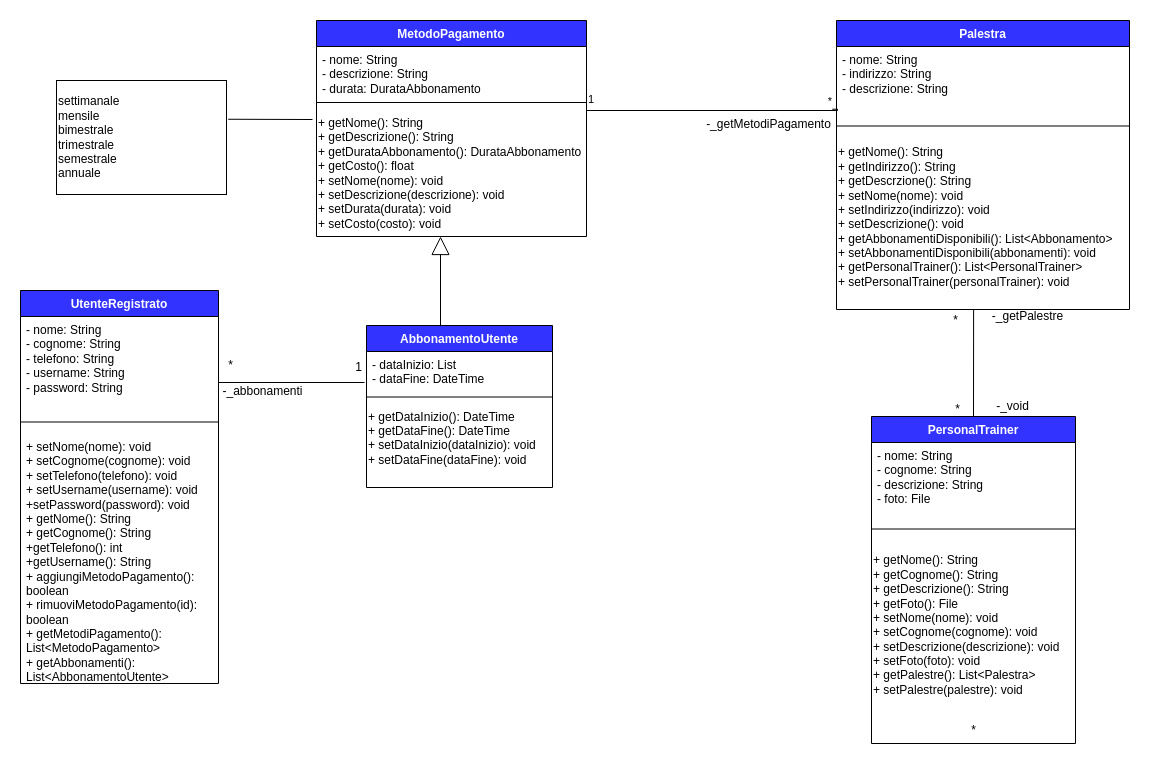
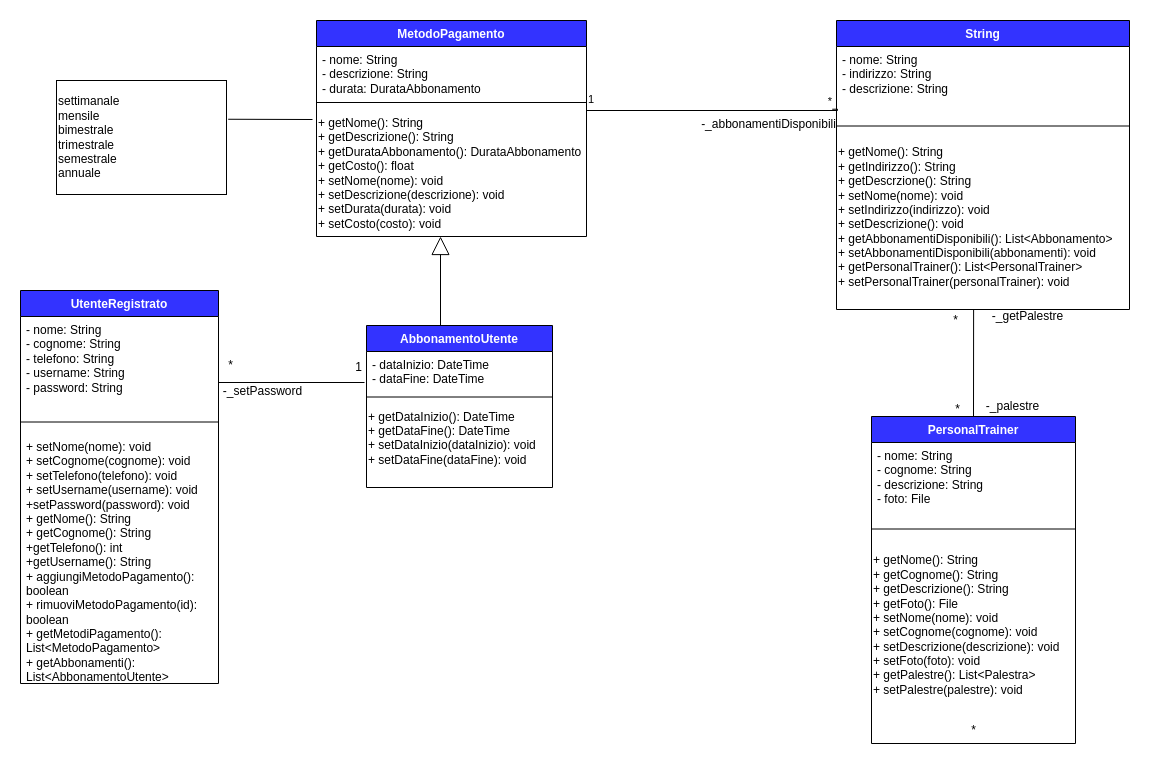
- <mxCell id="8" value="&lt;font color=&quot;#ffffff&quot;&gt;Palestra&lt;/font&gt;" style="swimlane;fontStyle=1;align=center;verticalAlign=top;childLayout=stackLayout;horizontal=1;startSize=26;horizontalStack=0;resizeParent=1;resizeParentMax=0;resizeLast=0;collapsible=1;marginBottom=0;whiteSpace=wrap;html=1;fillColor=#3333FF;" parent="1" vertex="1"><mxGeometry x="836" y="20" width="293" height="289" as="geometry" /></mxCell>
+ <mxCell id="8" value="&lt;font color=&quot;#ffffff&quot;&gt;String&lt;/font&gt;" style="swimlane;fontStyle=1;align=center;verticalAlign=top;childLayout=stackLayout;horizontal=1;startSize=26;horizontalStack=0;resizeParent=1;resizeParentMax=0;resizeLast=0;collapsible=1;marginBottom=0;whiteSpace=wrap;html=1;fillColor=#3333FF;" parent="1" vertex="1"><mxGeometry x="836" y="20" width="293" height="289" as="geometry" /></mxCell>
- <mxCell id="33" value="-_getMetodiPagamento" style="text;html=1;align=center;verticalAlign=middle;resizable=0;points=[];autosize=1;strokeColor=none;fillColor=none;" vertex="1" parent="1"><mxGeometry x="691" y="111" width="153" height="26" as="geometry" /></mxCell>
+ <mxCell id="33" value="-_abbonamentiDisponibili" style="text;html=1;align=center;verticalAlign=middle;resizable=0;points=[];autosize=1;strokeColor=none;fillColor=none;" vertex="1" parent="1"><mxGeometry x="691" y="111" width="153" height="26" as="geometry" /></mxCell>
- <mxCell id="18" value="&lt;div&gt;- dataInizio: List&lt;/div&gt;&lt;div&gt;- dataFine: DateTime&lt;/div&gt;" style="text;strokeColor=none;fillColor=none;align=left;verticalAlign=top;spacingLeft=4;spacingRight=4;overflow=hidden;rotatable=0;points=[[0,0.5],[1,0.5]];portConstraint=eastwest;whiteSpace=wrap;html=1;" parent="17" vertex="1"><mxGeometry y="26" width="186" height="39" as="geometry" /></mxCell>
+ <mxCell id="18" value="&lt;div&gt;- dataInizio: DateTime&lt;/div&gt;&lt;div&gt;- dataFine: DateTime&lt;/div&gt;" style="text;strokeColor=none;fillColor=none;align=left;verticalAlign=top;spacingLeft=4;spacingRight=4;overflow=hidden;rotatable=0;points=[[0,0.5],[1,0.5]];portConstraint=eastwest;whiteSpace=wrap;html=1;" parent="17" vertex="1"><mxGeometry y="26" width="186" height="39" as="geometry" /></mxCell>
- <mxCell id="32" value="-_abbonamenti" style="text;html=1;align=center;verticalAlign=middle;resizable=0;points=[];autosize=1;strokeColor=none;fillColor=none;" vertex="1" parent="1"><mxGeometry x="213" y="378" width="98" height="26" as="geometry" /></mxCell>
+ <mxCell id="32" value="-_setPassword" style="text;html=1;align=center;verticalAlign=middle;resizable=0;points=[];autosize=1;strokeColor=none;fillColor=none;" vertex="1" parent="1"><mxGeometry x="213" y="378" width="98" height="26" as="geometry" /></mxCell>
- <mxCell id="34" value="-_void" style="text;html=1;align=center;verticalAlign=middle;resizable=0;points=[];autosize=1;strokeColor=none;fillColor=none;" vertex="1" parent="1"><mxGeometry x="976" y="393" width="71" height="26" as="geometry" /></mxCell>
+ <mxCell id="34" value="-_palestre" style="text;html=1;align=center;verticalAlign=middle;resizable=0;points=[];autosize=1;strokeColor=none;fillColor=none;" vertex="1" parent="1"><mxGeometry x="976" y="393" width="71" height="26" as="geometry" /></mxCell>
